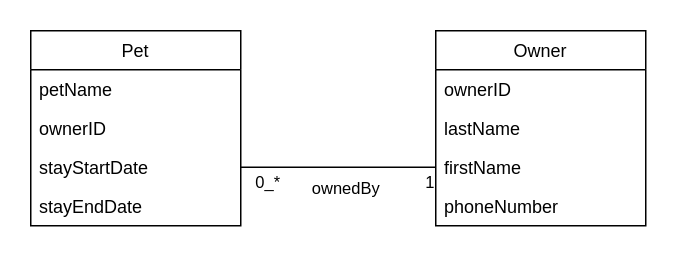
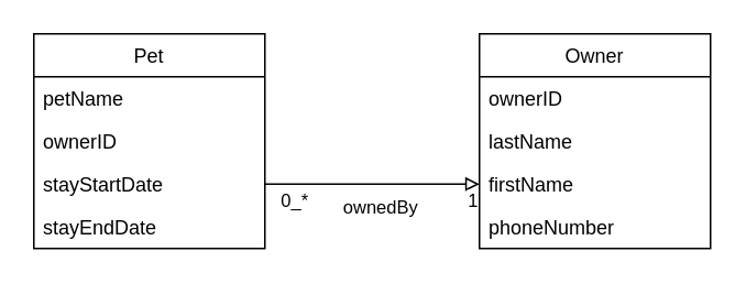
- <mxCell id="12" style="rounded=0;orthogonalLoop=1;jettySize=auto;html=1;entryX=0;entryY=0.5;entryDx=0;entryDy=0;endArrow=none;endFill=0;" edge="1" parent="1" source="5" target="10"><mxGeometry relative="1" as="geometry"><Array as="points"><mxPoint x="260" y="111" /></Array></mxGeometry></mxCell>
+ <mxCell id="12" style="rounded=0;orthogonalLoop=1;jettySize=auto;html=1;entryX=0;entryY=0.5;entryDx=0;entryDy=0;endArrow=block;endFill=0;" edge="1" parent="1" source="5" target="10"><mxGeometry relative="1" as="geometry"><Array as="points"><mxPoint x="260" y="111" /></Array></mxGeometry></mxCell>
